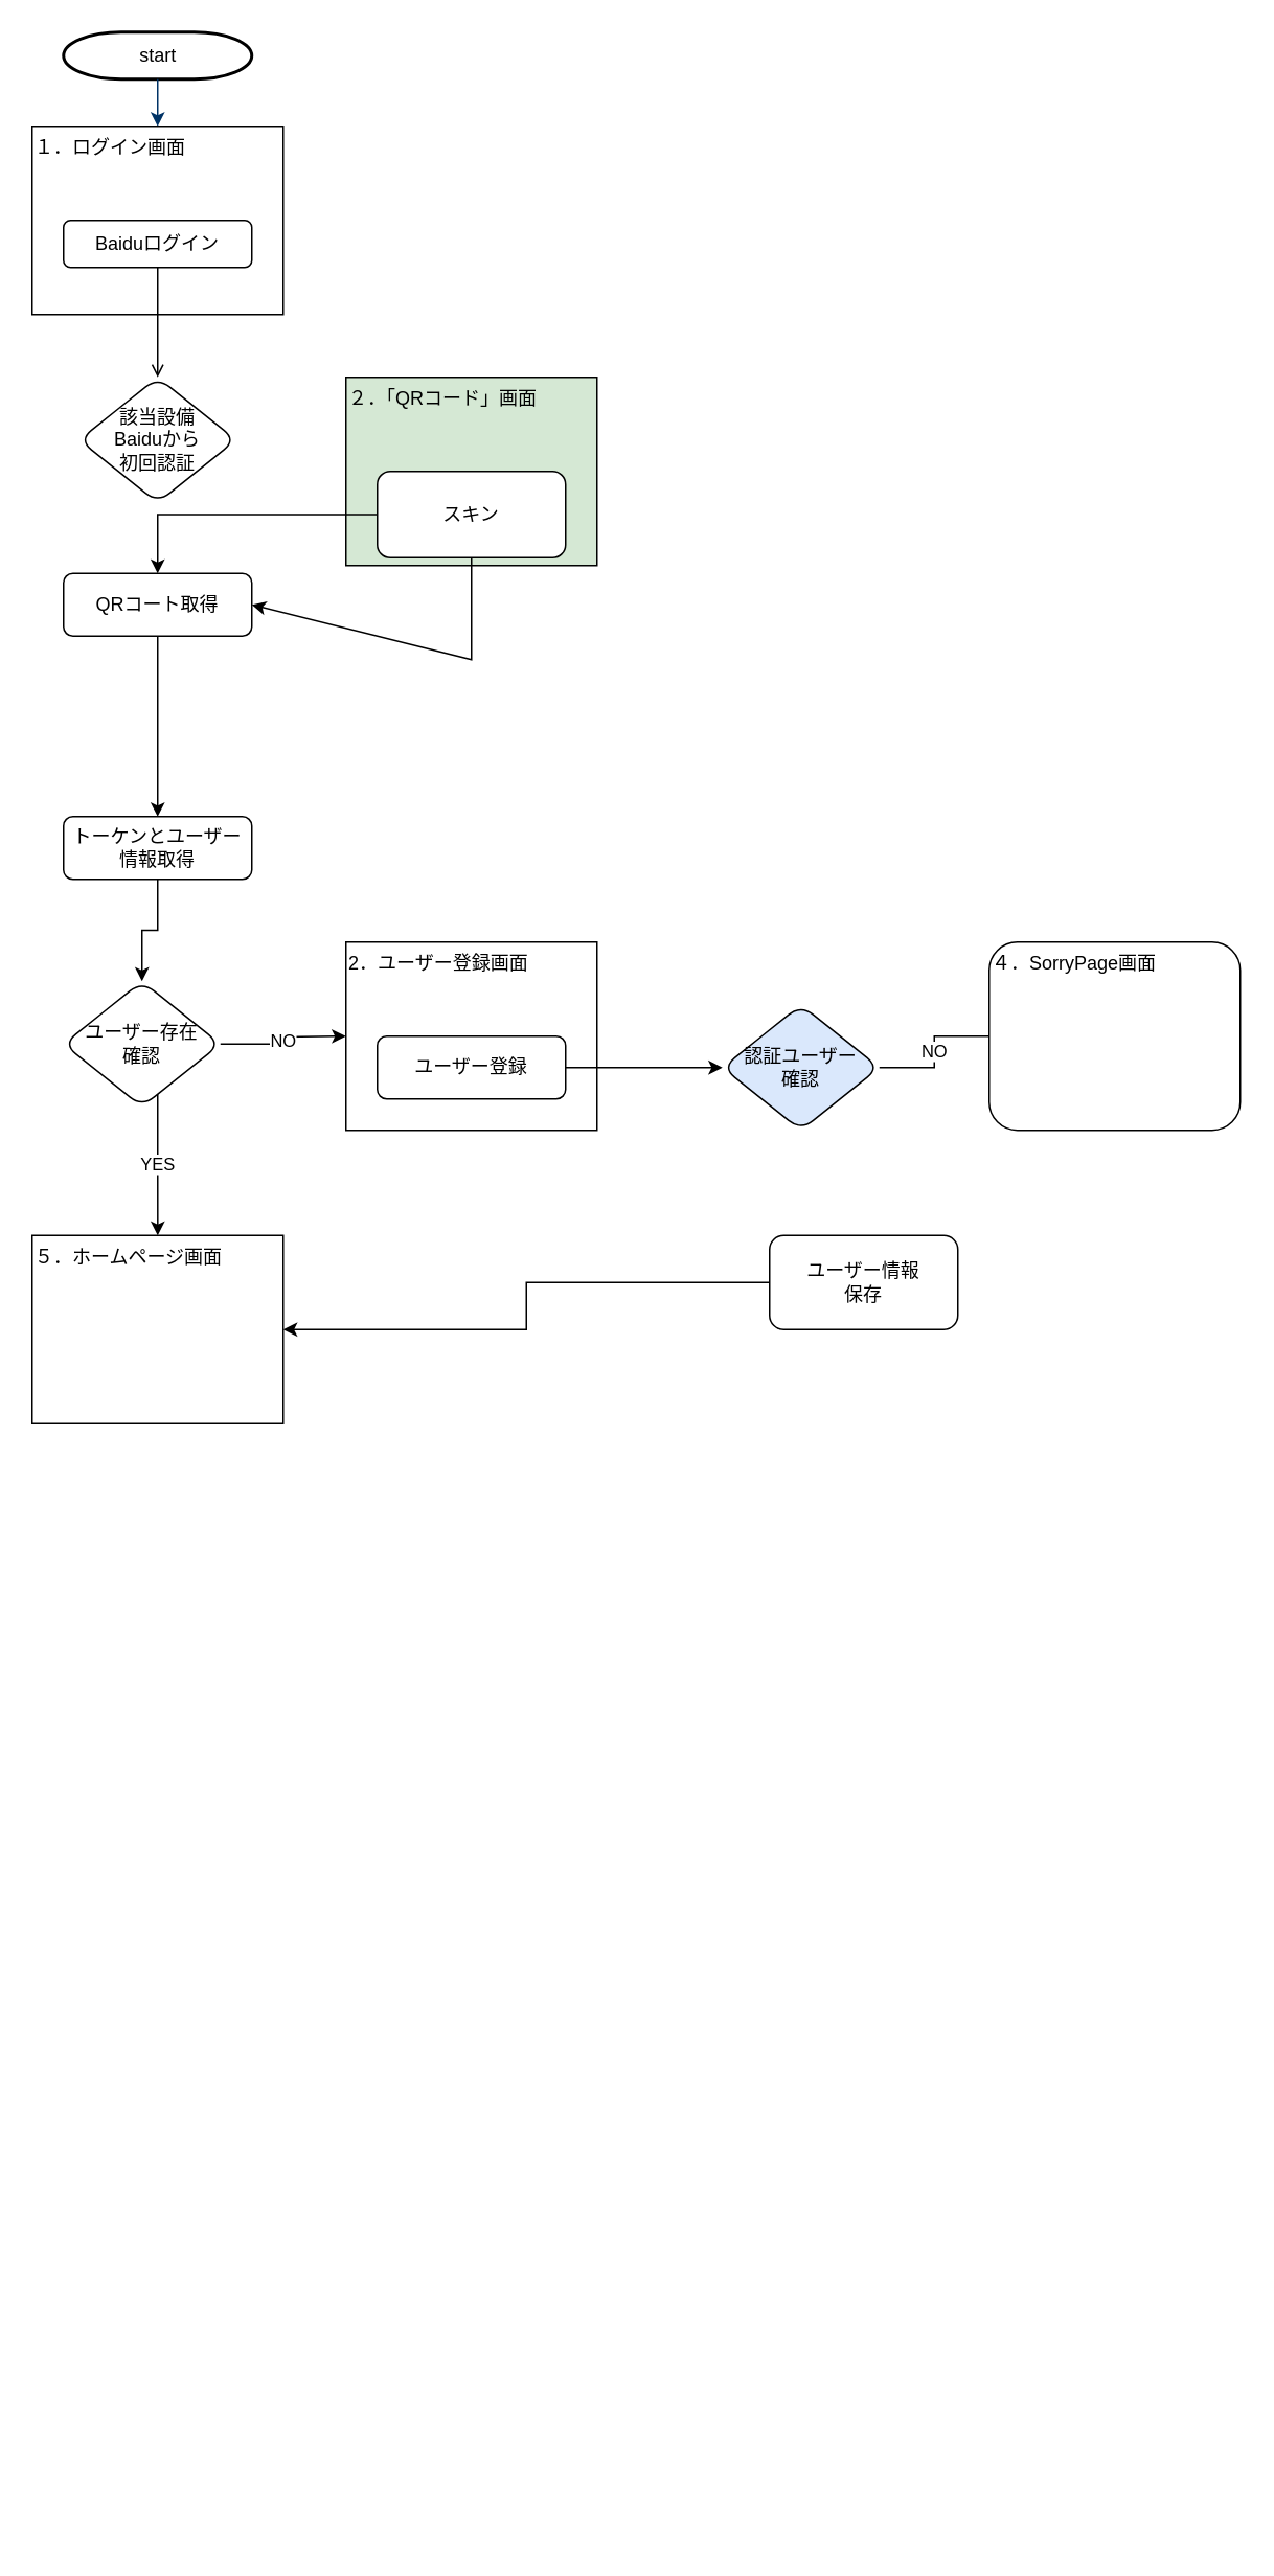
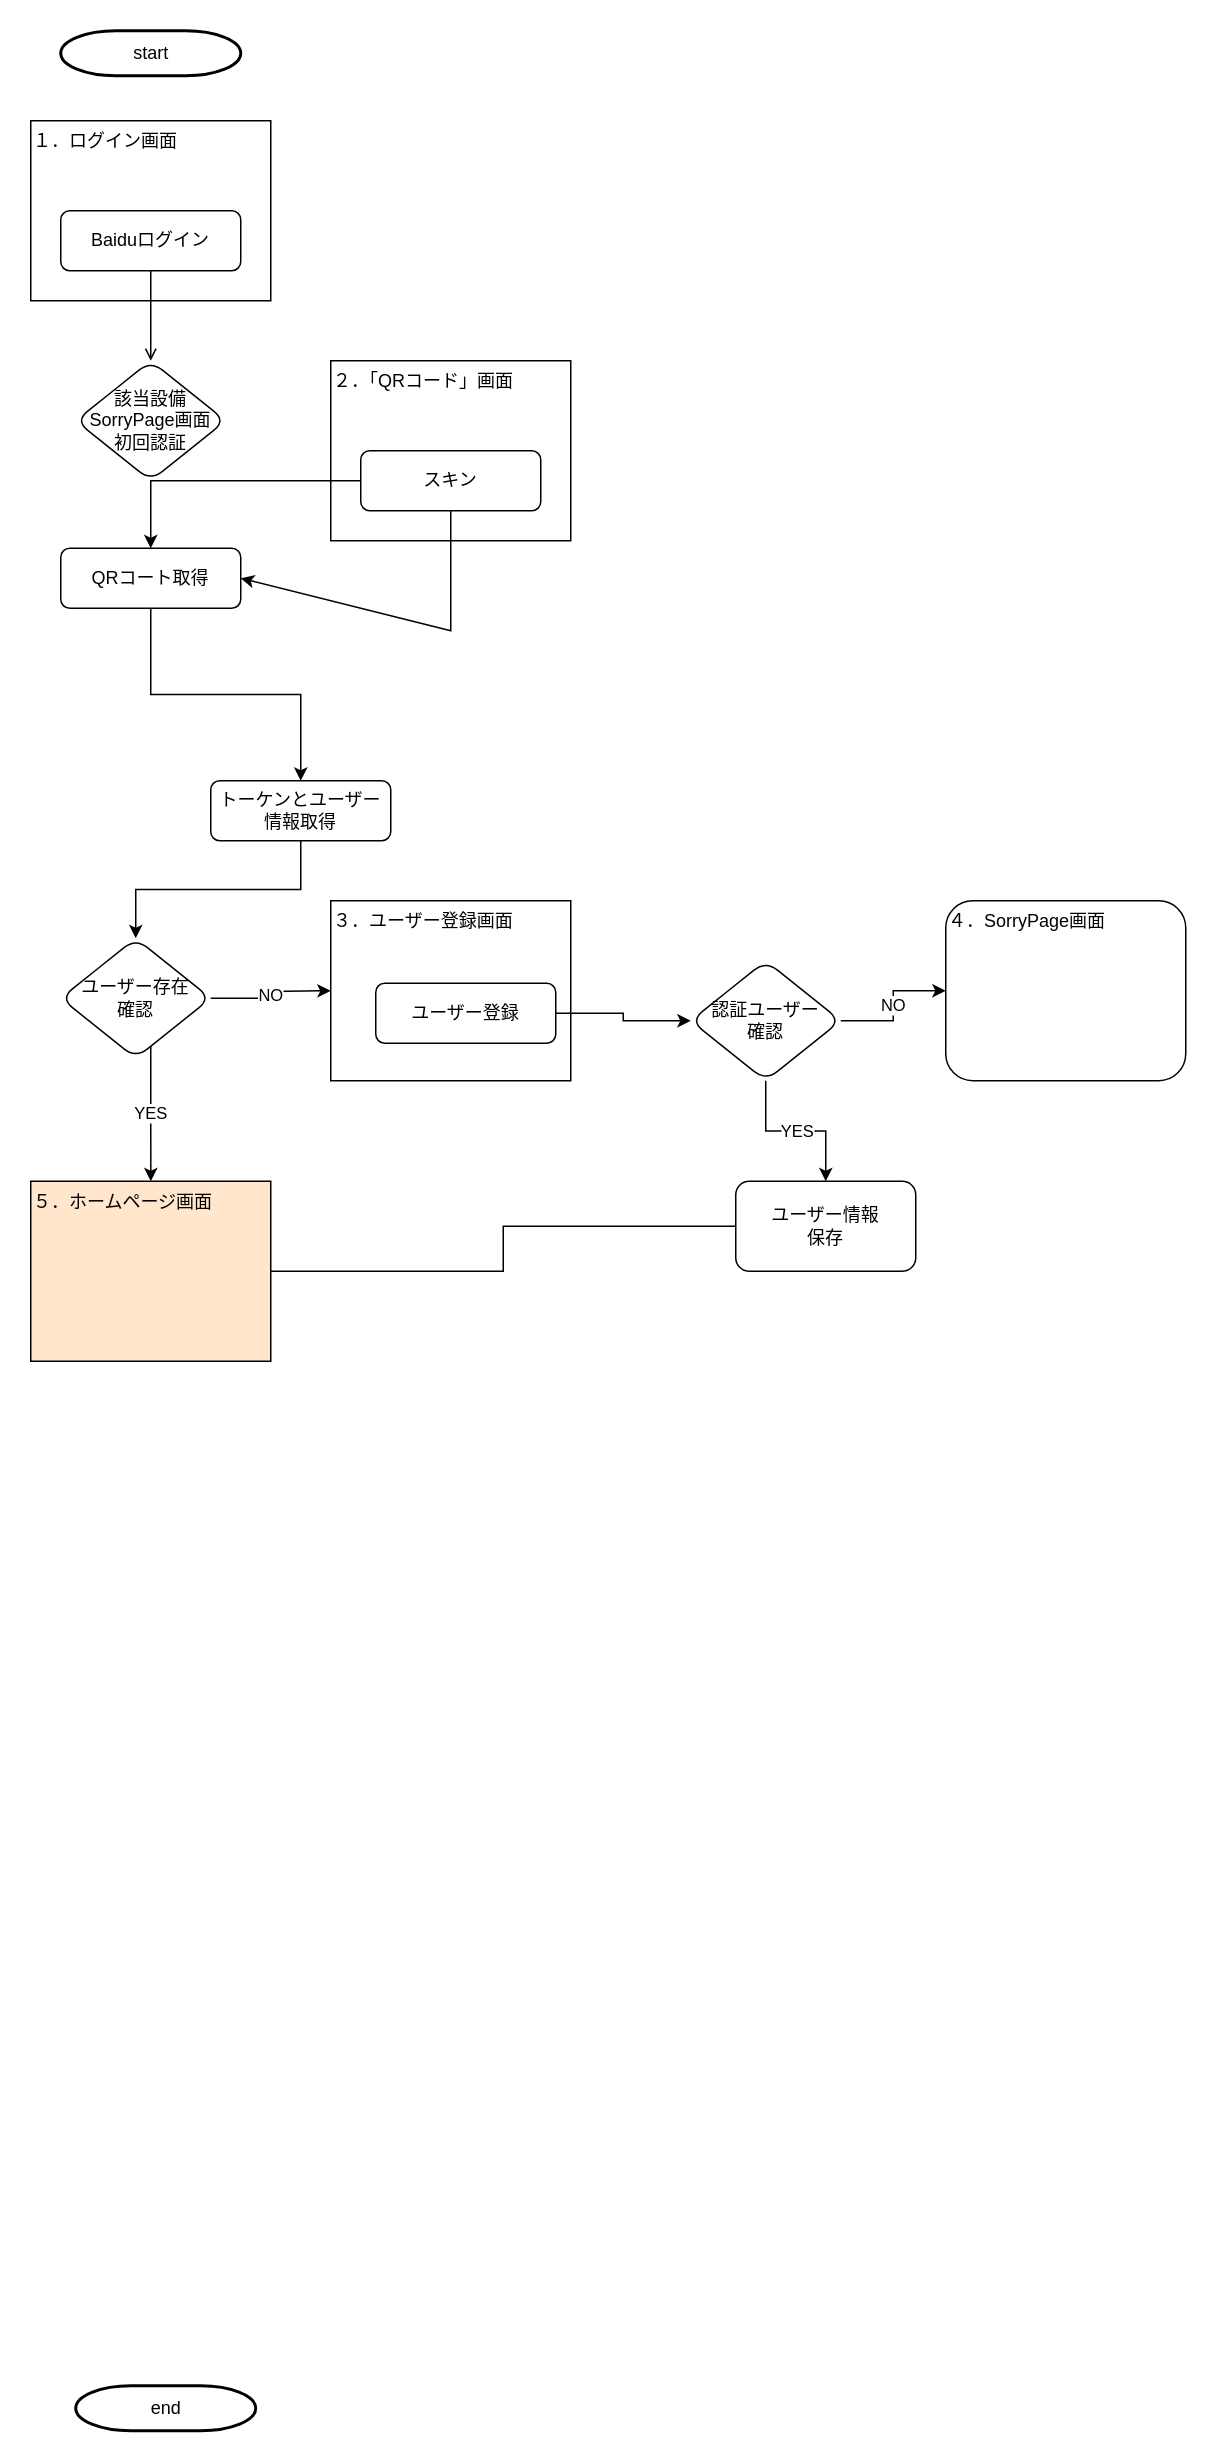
- <mxCell id="3" style="fontStyle=1;strokeColor=#003366;strokeWidth=1;html=1;entryX=0.5;entryY=0;entryDx=0;entryDy=0;" parent="1" source="2" target="5" edge="1"><mxGeometry relative="1" as="geometry"><mxPoint x="100" y="80" as="targetPoint" /></mxGeometry></mxCell>
- <mxCell id="7" value="Baiduログイン" style="rounded=1;whiteSpace=wrap;html=1;" vertex="1" parent="1"><mxGeometry x="40" y="140" width="120" height="30" as="geometry" /></mxCell>
+ <mxCell id="7" value="Baiduログイン" style="rounded=1;whiteSpace=wrap;html=1;" vertex="1" parent="1"><mxGeometry x="40" y="140" width="120" height="40" as="geometry" /></mxCell>
- <mxCell id="9" value="２．「QRコード」画面" style="rounded=0;whiteSpace=wrap;html=1;align=left;verticalAlign=top;fillColor=#d5e8d4;" vertex="1" parent="1"><mxGeometry x="220" y="240" width="160" height="120" as="geometry" /></mxCell>
+ <mxCell id="9" value="２．「QRコード」画面" style="rounded=0;whiteSpace=wrap;html=1;align=left;verticalAlign=top;" vertex="1" parent="1"><mxGeometry x="220" y="240" width="160" height="120" as="geometry" /></mxCell>
- <mxCell id="8" value="該当設備&lt;br&gt;Baiduから&lt;br&gt;初回認証" style="rhombus;whiteSpace=wrap;html=1;rounded=1;" vertex="1" parent="1"><mxGeometry x="50" y="240" width="100" height="80" as="geometry" /></mxCell>
+ <mxCell id="8" value="該当設備&lt;br&gt;SorryPage画面&lt;br&gt;初回認証" style="rhombus;whiteSpace=wrap;html=1;rounded=1;" vertex="1" parent="1"><mxGeometry x="50" y="240" width="100" height="80" as="geometry" /></mxCell>
- <mxCell id="11" value="スキン" style="rounded=1;whiteSpace=wrap;html=1;" vertex="1" parent="1"><mxGeometry x="240" y="300" width="120" height="55" as="geometry" /></mxCell>
+ <mxCell id="11" value="スキン" style="rounded=1;whiteSpace=wrap;html=1;" vertex="1" parent="1"><mxGeometry x="240" y="300" width="120" height="40" as="geometry" /></mxCell>
- <mxCell id="16" value="トーケンとユーザー情報取得" style="rounded=1;whiteSpace=wrap;html=1;" vertex="1" parent="1"><mxGeometry x="40" y="520" width="120" height="40" as="geometry" /></mxCell>
+ <mxCell id="16" value="トーケンとユーザー情報取得" style="rounded=1;whiteSpace=wrap;html=1;" vertex="1" parent="1"><mxGeometry x="140" y="520" width="120" height="40" as="geometry" /></mxCell>
- <mxCell id="20" value="2．ユーザー登録画面" style="rounded=0;whiteSpace=wrap;html=1;align=left;verticalAlign=top;" vertex="1" parent="1"><mxGeometry x="220" y="600" width="160" height="120" as="geometry" /></mxCell>
+ <mxCell id="20" value="３．ユーザー登録画面" style="rounded=0;whiteSpace=wrap;html=1;align=left;verticalAlign=top;" vertex="1" parent="1"><mxGeometry x="220" y="600" width="160" height="120" as="geometry" /></mxCell>
- <mxCell id="23" value="NO" style="edgeStyle=orthogonalEdgeStyle;rounded=0;orthogonalLoop=1;jettySize=auto;html=1;entryX=0;entryY=0.5;entryDx=0;entryDy=0;endArrow=none;" edge="1" parent="1" source="25" target="26"><mxGeometry relative="1" as="geometry"><mxPoint x="630" y="680" as="targetPoint" /></mxGeometry></mxCell>
+ <mxCell id="23" value="NO" style="edgeStyle=orthogonalEdgeStyle;rounded=0;orthogonalLoop=1;jettySize=auto;html=1;entryX=0;entryY=0.5;entryDx=0;entryDy=0;" edge="1" parent="1" source="25" target="26"><mxGeometry relative="1" as="geometry"><mxPoint x="630" y="680" as="targetPoint" /></mxGeometry></mxCell>
- <mxCell id="22" value="ユーザー登録" style="rounded=1;whiteSpace=wrap;html=1;" vertex="1" parent="1"><mxGeometry x="240" y="660" width="120" height="40" as="geometry" /></mxCell>
+ <mxCell id="22" value="ユーザー登録" style="rounded=1;whiteSpace=wrap;html=1;" vertex="1" parent="1"><mxGeometry x="250" y="655" width="120" height="40" as="geometry" /></mxCell>
- <mxCell id="25" value="認証ユーザー&lt;br&gt;確認" style="rhombus;whiteSpace=wrap;html=1;rounded=1;fillColor=#dae8fc;" vertex="1" parent="1"><mxGeometry x="460" y="640" width="100" height="80" as="geometry" /></mxCell>
+ <mxCell id="25" value="認証ユーザー&lt;br&gt;確認" style="rhombus;whiteSpace=wrap;html=1;rounded=1;" vertex="1" parent="1"><mxGeometry x="460" y="640" width="100" height="80" as="geometry" /></mxCell>
+ <mxCell id="24" value="YES" style="edgeStyle=orthogonalEdgeStyle;rounded=0;orthogonalLoop=1;jettySize=auto;html=1;" edge="1" parent="1" source="25" target="27"><mxGeometry relative="1" as="geometry" /></mxCell>
- <mxCell id="28" value="５．ホームページ画面" style="rounded=0;whiteSpace=wrap;html=1;align=left;verticalAlign=top;" vertex="1" parent="1"><mxGeometry x="20" y="787" width="160" height="120" as="geometry" /></mxCell>
+ <mxCell id="28" value="５．ホームページ画面" style="rounded=0;whiteSpace=wrap;html=1;align=left;verticalAlign=top;fillColor=#ffe6cc;" vertex="1" parent="1"><mxGeometry x="20" y="787" width="160" height="120" as="geometry" /></mxCell>
- <mxCell id="29" value="" style="edgeStyle=orthogonalEdgeStyle;rounded=0;orthogonalLoop=1;jettySize=auto;html=1;entryX=1;entryY=0.5;entryDx=0;entryDy=0;exitX=0;exitY=0.5;exitDx=0;exitDy=0;" edge="1" parent="1" source="27" target="28"><mxGeometry relative="1" as="geometry"><mxPoint x="370" y="690" as="sourcePoint" /><mxPoint x="470" y="690" as="targetPoint" /></mxGeometry></mxCell>
+ <mxCell id="29" value="" style="edgeStyle=orthogonalEdgeStyle;rounded=0;orthogonalLoop=1;jettySize=auto;html=1;entryX=1;entryY=0.5;entryDx=0;entryDy=0;exitX=0;exitY=0.5;exitDx=0;exitDy=0;endArrow=none;" edge="1" parent="1" source="27" target="28"><mxGeometry relative="1" as="geometry"><mxPoint x="370" y="690" as="sourcePoint" /><mxPoint x="470" y="690" as="targetPoint" /></mxGeometry></mxCell>
+ <mxCell id="4" value="end" style="shape=mxgraph.flowchart.terminator;strokeWidth=2;gradientColor=none;gradientDirection=north;fontStyle=0;html=1;" parent="1" vertex="1"><mxGeometry x="50" y="1590" width="120" height="30" as="geometry" /></mxCell>
